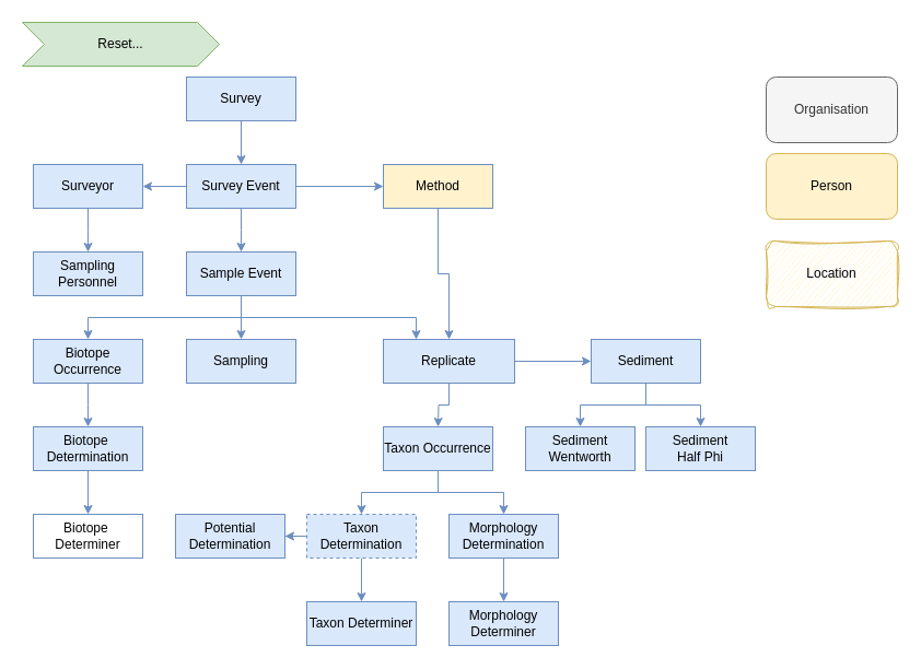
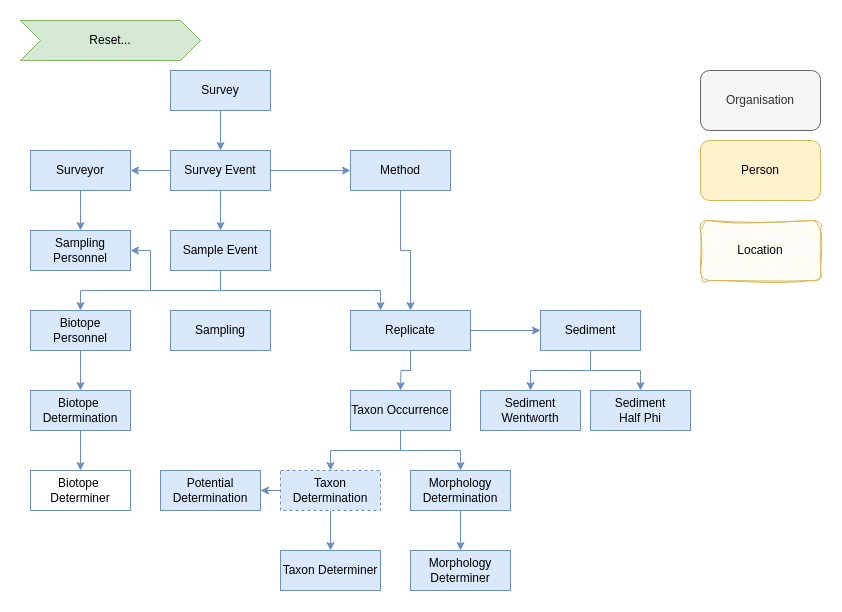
- <mxCell id="25" value="Method" style="whiteSpace=wrap;html=1;align=center;fillColor=#fff2cc;strokeColor=#6c8ebf;" parent="1" vertex="1"><mxGeometry x="350" y="150" width="100" height="40" as="geometry" /></mxCell>
+ <mxCell id="25" value="Method" style="whiteSpace=wrap;html=1;align=center;fillColor=#dae8fc;strokeColor=#6c8ebf;" parent="1" vertex="1"><mxGeometry x="350" y="150" width="100" height="40" as="geometry" /></mxCell>
- <mxCell id="6" value="" style="edgeStyle=orthogonalEdgeStyle;rounded=0;orthogonalLoop=1;jettySize=auto;html=1;exitX=0.5;exitY=1;exitDx=0;exitDy=0;entryX=0.5;entryY=0;entryDx=0;entryDy=0;fillColor=#dae8fc;strokeColor=#6c8ebf;" parent="1" source="9" target="29" edge="1"><mxGeometry relative="1" as="geometry" /></mxCell>
+ <mxCell id="6" value="" style="edgeStyle=orthogonalEdgeStyle;rounded=0;orthogonalLoop=1;jettySize=auto;html=1;exitX=0.5;exitY=1;exitDx=0;exitDy=0;fillColor=#dae8fc;strokeColor=#6c8ebf;" parent="1" source="9" target="28" edge="1"><mxGeometry relative="1" as="geometry" /></mxCell>
- <mxCell id="31" value="Biotope Occurrence" style="whiteSpace=wrap;html=1;align=center;fillColor=#dae8fc;strokeColor=#6c8ebf;" parent="1" vertex="1"><mxGeometry x="30" y="310" width="100" height="40" as="geometry" /></mxCell>
+ <mxCell id="31" value="Biotope Personnel" style="whiteSpace=wrap;html=1;align=center;fillColor=#dae8fc;strokeColor=#6c8ebf;" parent="1" vertex="1"><mxGeometry x="30" y="310" width="100" height="40" as="geometry" /></mxCell>
